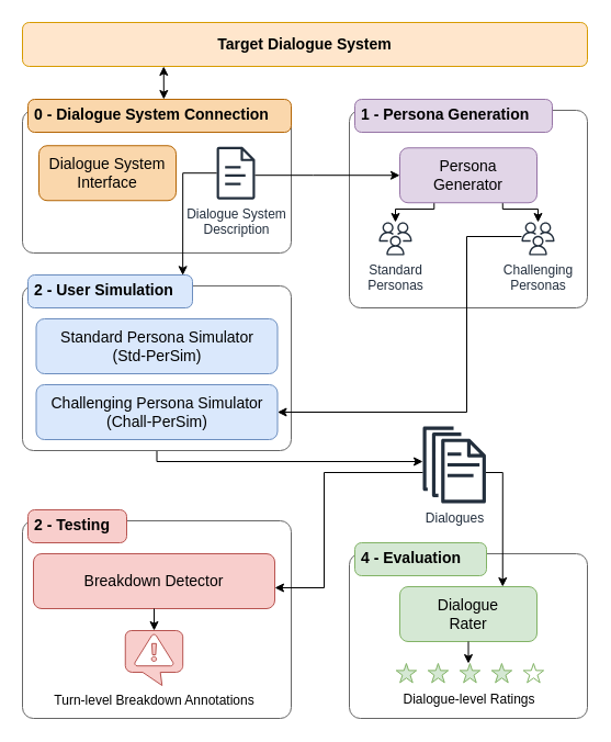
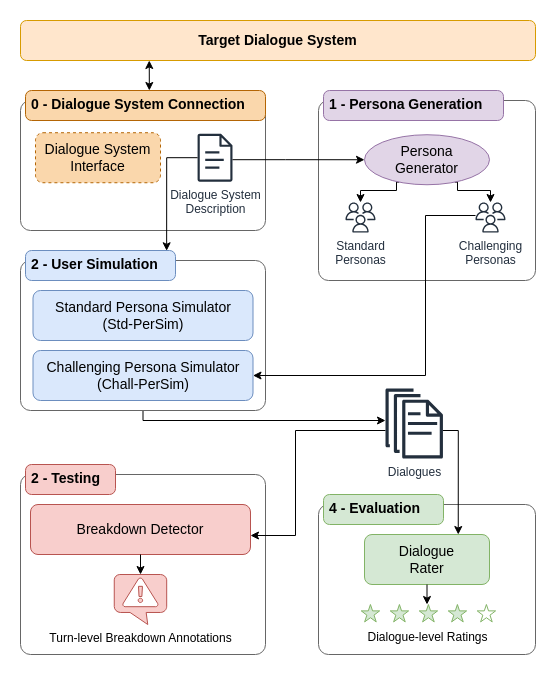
- <mxCell id="30" value="&lt;font style=&quot;font-size: 14px;&quot; face=&quot;Helvetica&quot;&gt;Dialogue System&lt;br&gt;Interface&lt;/font&gt;" style="rounded=1;whiteSpace=wrap;html=1;fillColor=#fad7ac;strokeColor=#b46504;" parent="28" vertex="1"><mxGeometry x="15" y="42.24" width="125" height="50" as="geometry" /></mxCell>
+ <mxCell id="30" value="&lt;font style=&quot;font-size: 14px;&quot; face=&quot;Helvetica&quot;&gt;Dialogue System&lt;br&gt;Interface&lt;/font&gt;" style="rounded=1;whiteSpace=wrap;html=1;fillColor=#fad7ac;strokeColor=#b46504;dashed=1;" parent="28" vertex="1"><mxGeometry x="15" y="42.24" width="125" height="50" as="geometry" /></mxCell>
- <mxCell id="25" value="&lt;font style=&quot;font-size: 14px;&quot; face=&quot;Helvetica&quot;&gt;Persona&lt;br&gt;Generator&lt;/font&gt;" style="rounded=1;whiteSpace=wrap;html=1;fillColor=#e1d5e7;strokeColor=#9673a6;" parent="21" vertex="1"><mxGeometry x="46" y="44.24" width="125" height="50" as="geometry" /></mxCell>
+ <mxCell id="25" value="&lt;font style=&quot;font-size: 14px;&quot; face=&quot;Helvetica&quot;&gt;Persona&lt;br&gt;Generator&lt;/font&gt;" style="ellipse;whiteSpace=wrap;html=1;fillColor=#e1d5e7;strokeColor=#9673a6;" parent="21" vertex="1"><mxGeometry x="46" y="44.24" width="125" height="50" as="geometry" /></mxCell>
